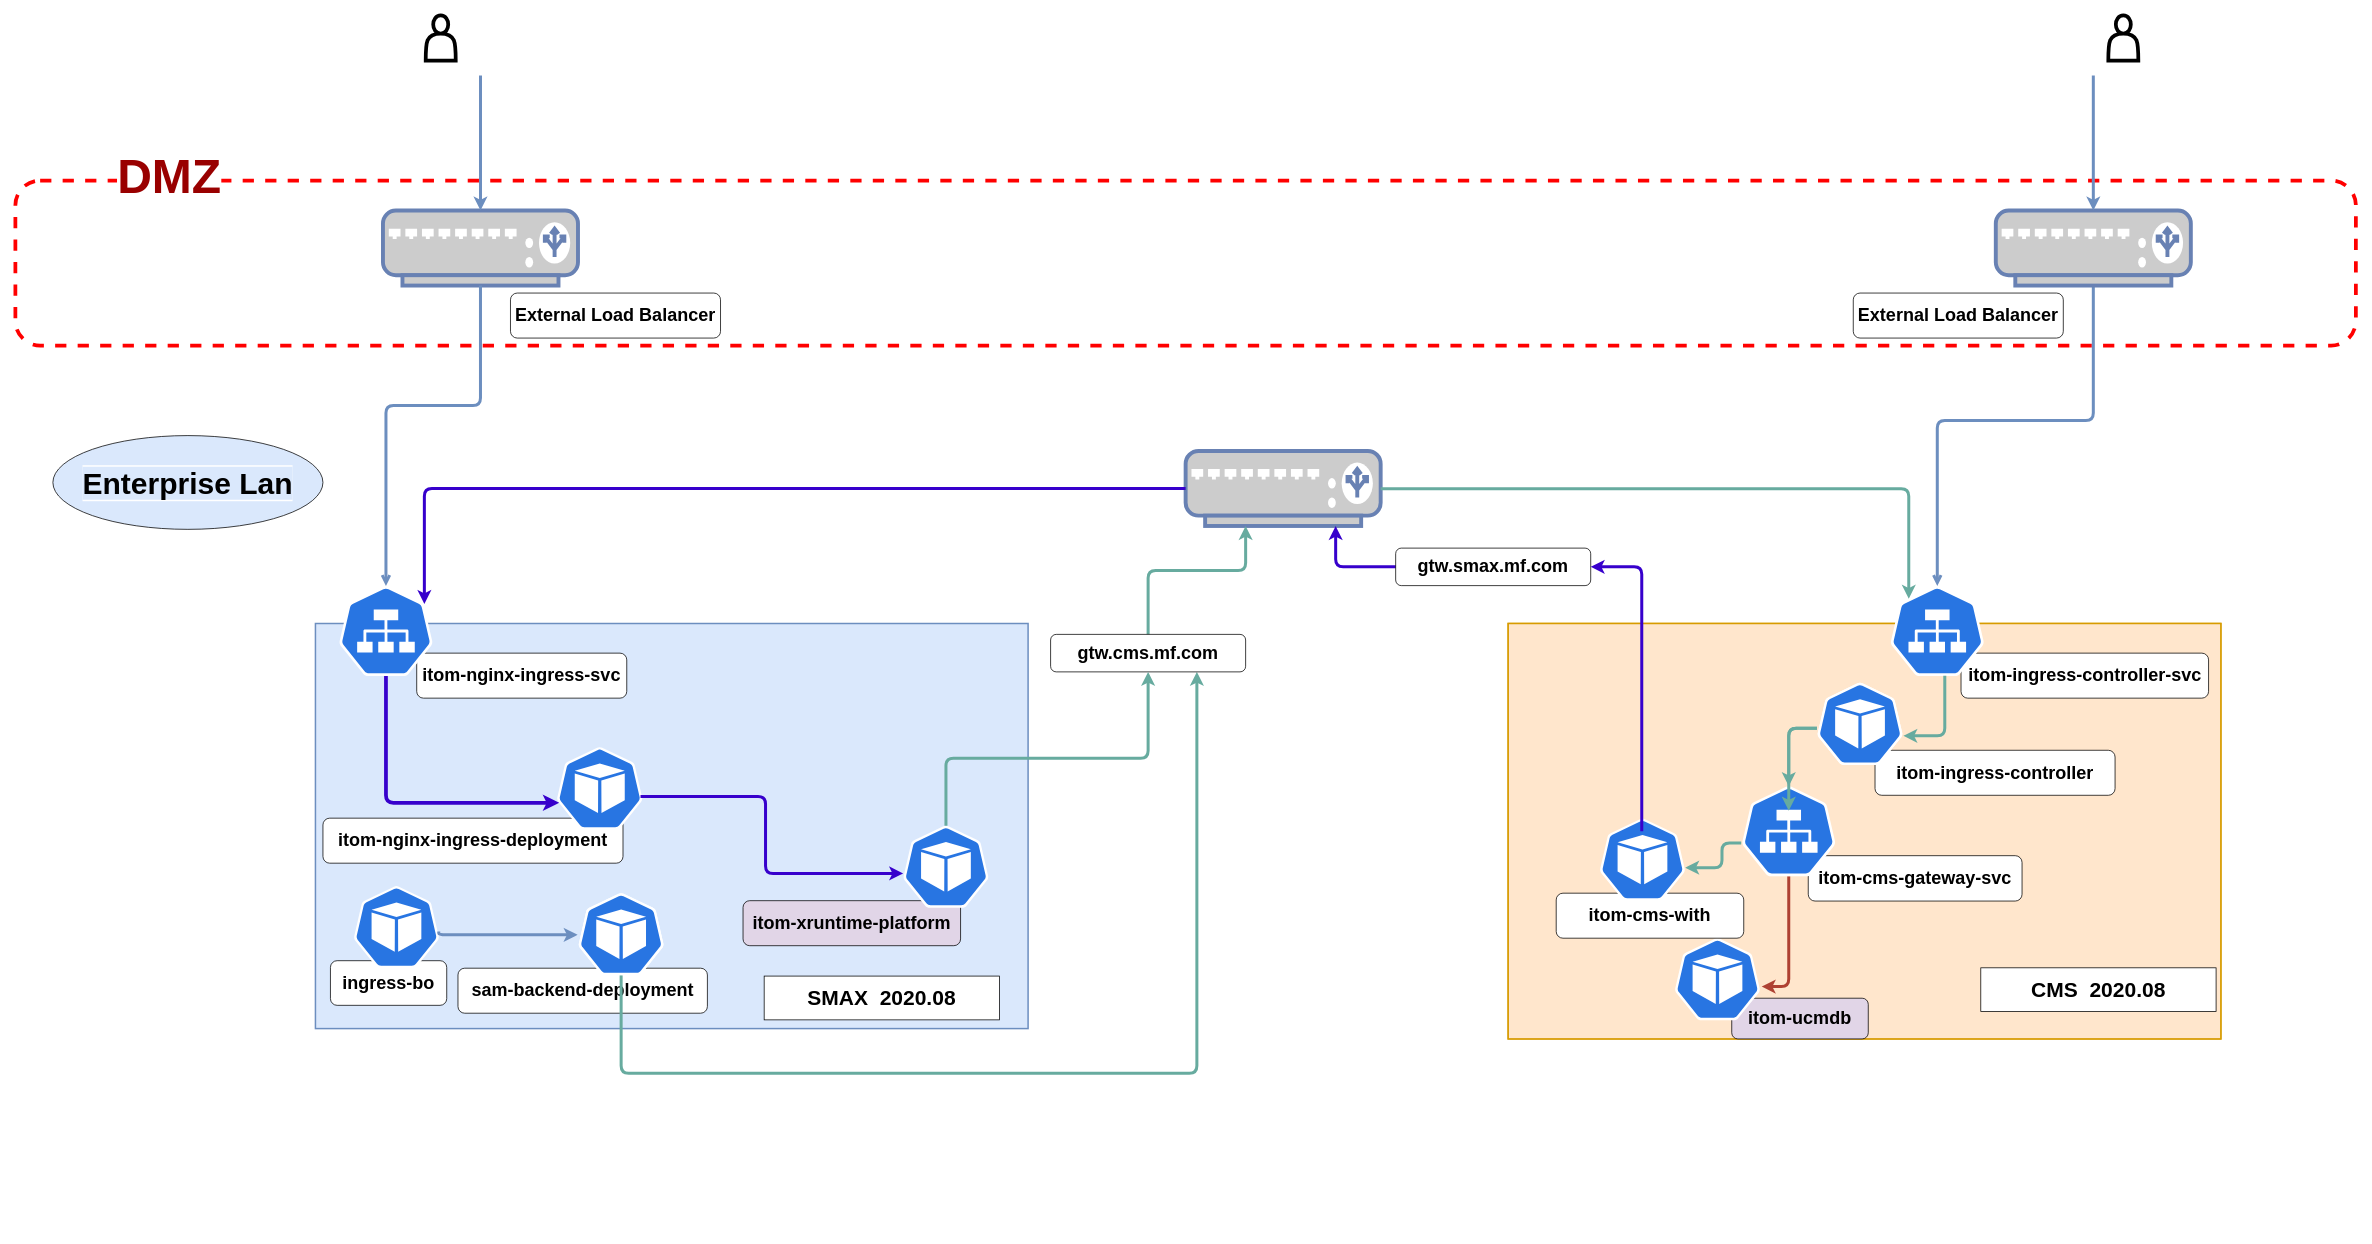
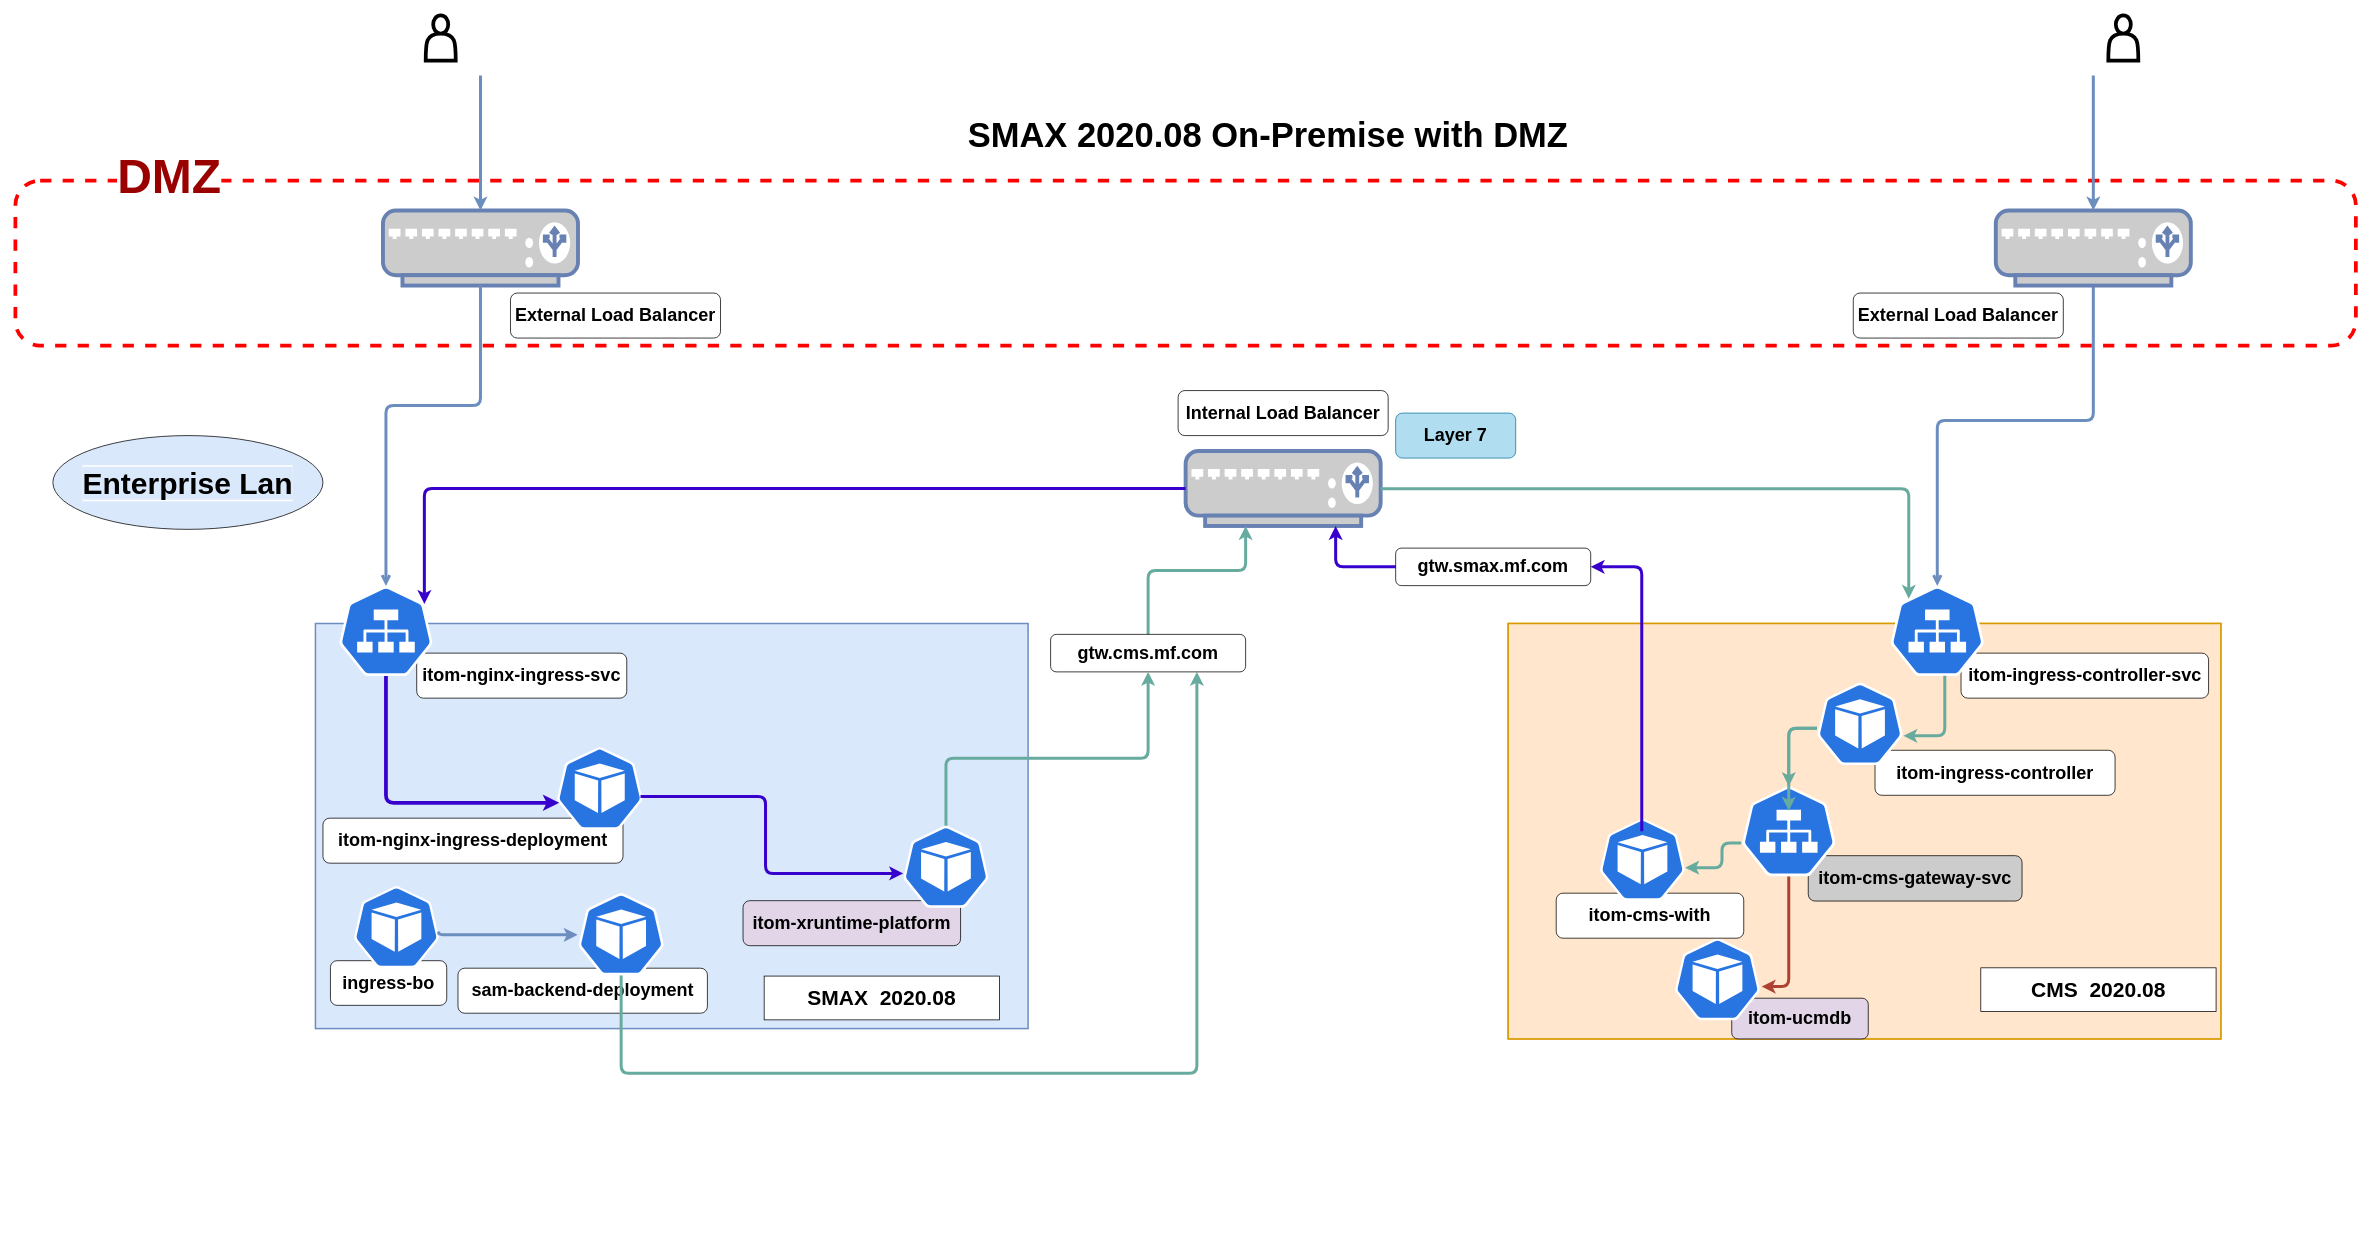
+ <mxCell id="14" value="&lt;font style=&quot;font-size: 46px&quot;&gt;&lt;b&gt;SMAX 2020.08&amp;nbsp;&lt;/b&gt;&lt;/font&gt;&lt;span style=&quot;font-size: 46px&quot;&gt;&lt;b&gt;On-Premise with DMZ&lt;/b&gt;&lt;/span&gt;" style="text;html=1;strokeColor=none;fillColor=none;align=center;verticalAlign=middle;whiteSpace=wrap;rounded=0;" parent="1" vertex="1"><mxGeometry x="1260" y="170" width="860" height="20" as="geometry" /></mxCell>
+ <mxCell id="6" value="&lt;h6 style=&quot;font-size: 24px&quot;&gt;&lt;font style=&quot;font-size: 24px&quot;&gt;Internal Load Balancer&lt;/font&gt;&lt;/h6&gt;" style="rounded=1;whiteSpace=wrap;html=1;fontSize=24;" parent="1" vertex="1"><mxGeometry x="1570" y="520" width="280" height="60" as="geometry" /></mxCell>
+ <mxCell id="12" value="&lt;h6 style=&quot;font-size: 24px&quot;&gt;Layer 7&lt;/h6&gt;" style="rounded=1;whiteSpace=wrap;html=1;fontSize=24;fillColor=#b1ddf0;strokeColor=#10739e;" parent="1" vertex="1"><mxGeometry x="1860" y="550" width="160" height="60" as="geometry" /></mxCell>
- <mxCell id="25" value="&lt;h6 style=&quot;font-size: 24px&quot;&gt;&lt;font style=&quot;font-size: 24px&quot;&gt;itom-cms-gateway-svc&lt;/font&gt;&lt;/h6&gt;" style="rounded=1;whiteSpace=wrap;html=1;fontSize=24;" parent="24" vertex="1"><mxGeometry x="400" y="309.5" width="285" height="60.5" as="geometry" /></mxCell>
+ <mxCell id="25" value="&lt;h6 style=&quot;font-size: 24px&quot;&gt;&lt;font style=&quot;font-size: 24px&quot;&gt;itom-cms-gateway-svc&lt;/font&gt;&lt;/h6&gt;" style="rounded=1;whiteSpace=wrap;html=1;fontSize=24;fillColor=#cccccc;" parent="24" vertex="1"><mxGeometry x="400" y="309.5" width="285" height="60.5" as="geometry" /></mxCell>
